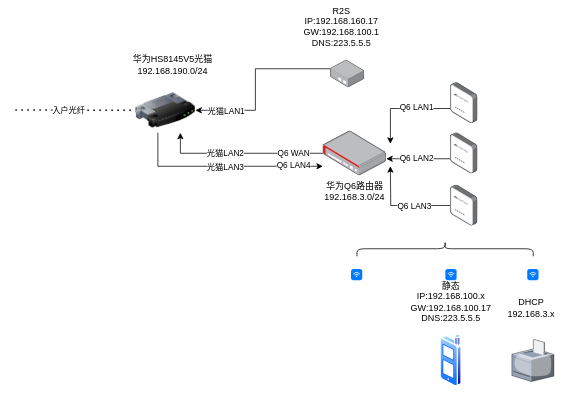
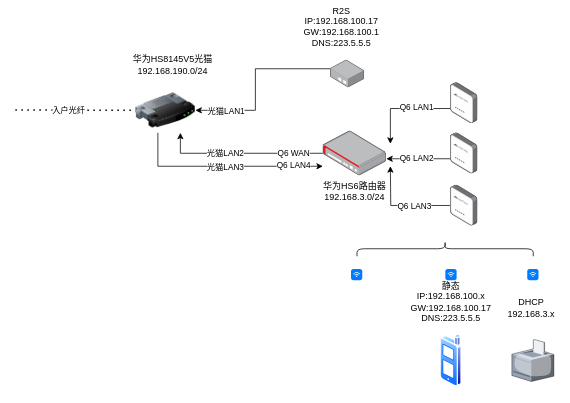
- <mxCell id="31" value="&lt;div&gt;R2S&lt;br&gt;&lt;/div&gt;&lt;div&gt;IP:192.168.160.17&lt;/div&gt;&lt;div&gt;GW:192.168.100.1&lt;/div&gt;&lt;div&gt;DNS:223.5.5.5&lt;br&gt;&lt;/div&gt;" style="text;html=1;strokeColor=none;fillColor=none;align=center;verticalAlign=middle;whiteSpace=wrap;rounded=0;" vertex="1" parent="1"><mxGeometry x="394.55" y="20" width="120" height="30" as="geometry" /></mxCell>
+ <mxCell id="31" value="&lt;div&gt;R2S&lt;br&gt;&lt;/div&gt;&lt;div&gt;IP:192.168.100.17&lt;/div&gt;&lt;div&gt;GW:192.168.100.1&lt;/div&gt;&lt;div&gt;DNS:223.5.5.5&lt;br&gt;&lt;/div&gt;" style="text;html=1;strokeColor=none;fillColor=none;align=center;verticalAlign=middle;whiteSpace=wrap;rounded=0;" vertex="1" parent="1"><mxGeometry x="394.55" y="20" width="120" height="30" as="geometry" /></mxCell>
- <mxCell id="9" value="&lt;div&gt;华为Q6路由器&lt;/div&gt;&lt;div&gt;192.168.3.0/24&lt;br&gt;&lt;/div&gt;" style="points=[];aspect=fixed;html=1;align=center;shadow=0;dashed=0;image;image=img/lib/allied_telesis/security/Router_VPN.svg;" vertex="1" parent="1"><mxGeometry x="430" y="173.7" width="84.55" height="60" as="geometry" /></mxCell>
+ <mxCell id="9" value="&lt;div&gt;华为HS6路由器&lt;/div&gt;&lt;div&gt;192.168.3.0/24&lt;br&gt;&lt;/div&gt;" style="points=[];aspect=fixed;html=1;align=center;shadow=0;dashed=0;image;image=img/lib/allied_telesis/security/Router_VPN.svg;" vertex="1" parent="1"><mxGeometry x="430" y="173.7" width="84.55" height="60" as="geometry" /></mxCell>
